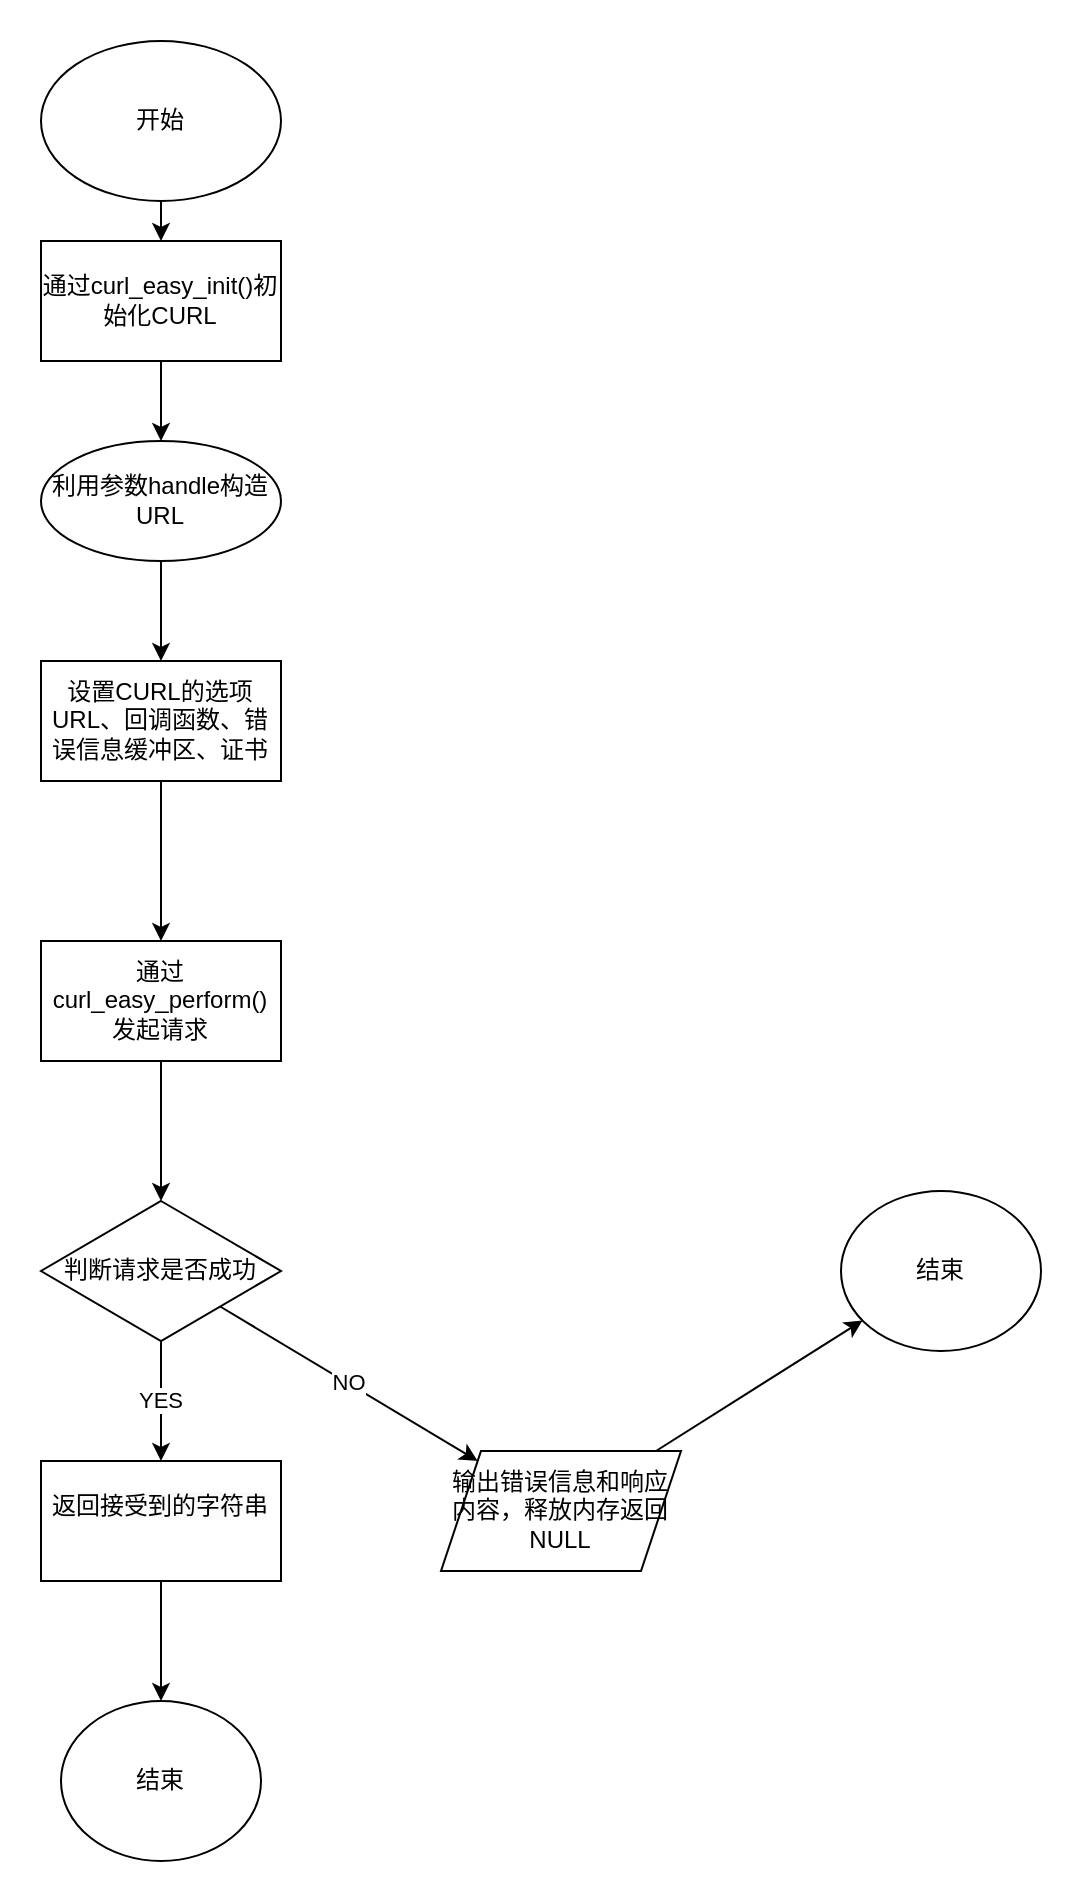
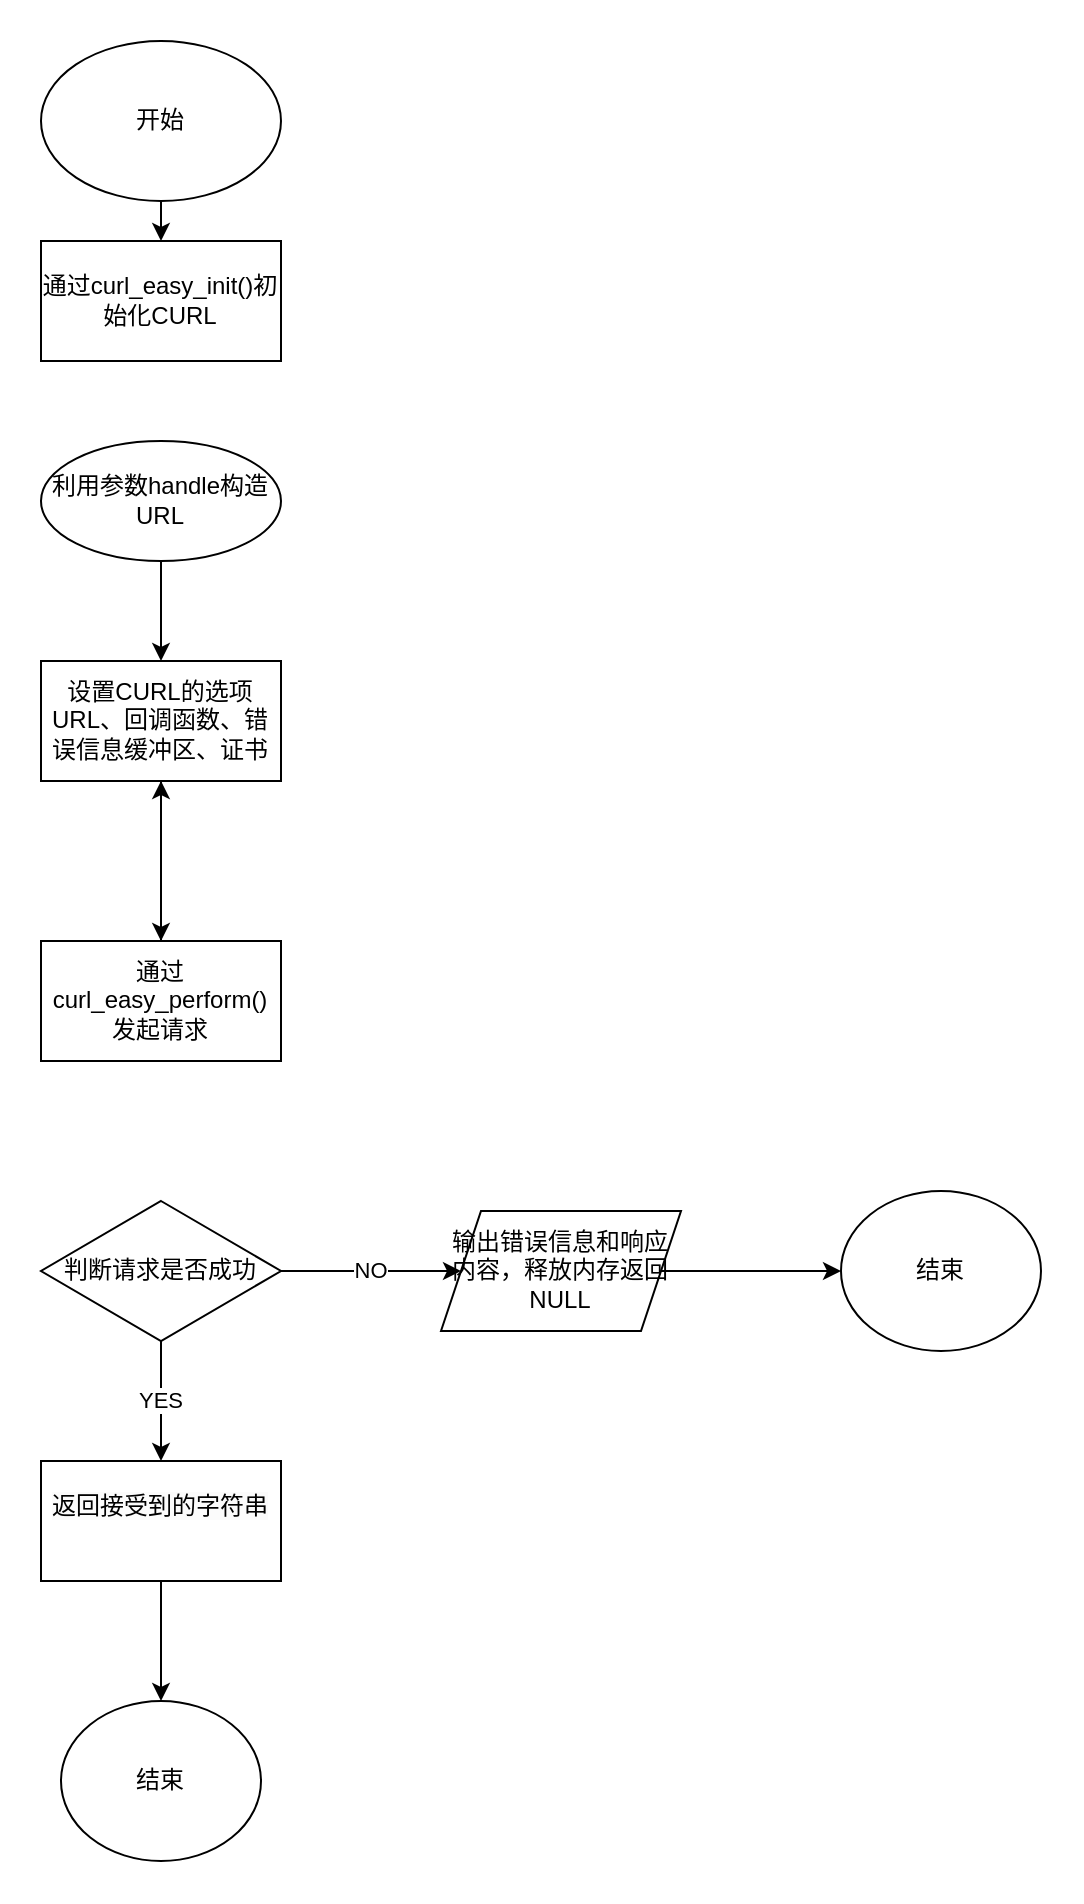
- <mxCell id="4" value="" style="edgeStyle=none;html=1;" edge="1" parent="1" source="5" target="7"><mxGeometry relative="1" as="geometry" /></mxCell>
- <mxCell id="10" value="" style="edgeStyle=none;html=1;" edge="1" parent="1" source="11" target="14"><mxGeometry relative="1" as="geometry" /></mxCell>
+ <mxCell id="10" value="" style="edgeStyle=none;html=1;" edge="1" parent="1" source="11" target="9"><mxGeometry relative="1" as="geometry" /></mxCell>
- <mxCell id="16" value="输出错误信息和响应内容，释放内存返回NULL" style="shape=parallelogram;perimeter=parallelogramPerimeter;whiteSpace=wrap;html=1;fixedSize=1;rounded=0;" vertex="1" parent="1"><mxGeometry x="220" y="725" width="120" height="60" as="geometry" /></mxCell>
+ <mxCell id="16" value="输出错误信息和响应内容，释放内存返回NULL" style="shape=parallelogram;perimeter=parallelogramPerimeter;whiteSpace=wrap;html=1;fixedSize=1;rounded=0;" vertex="1" parent="1"><mxGeometry x="220" y="605" width="120" height="60" as="geometry" /></mxCell>
